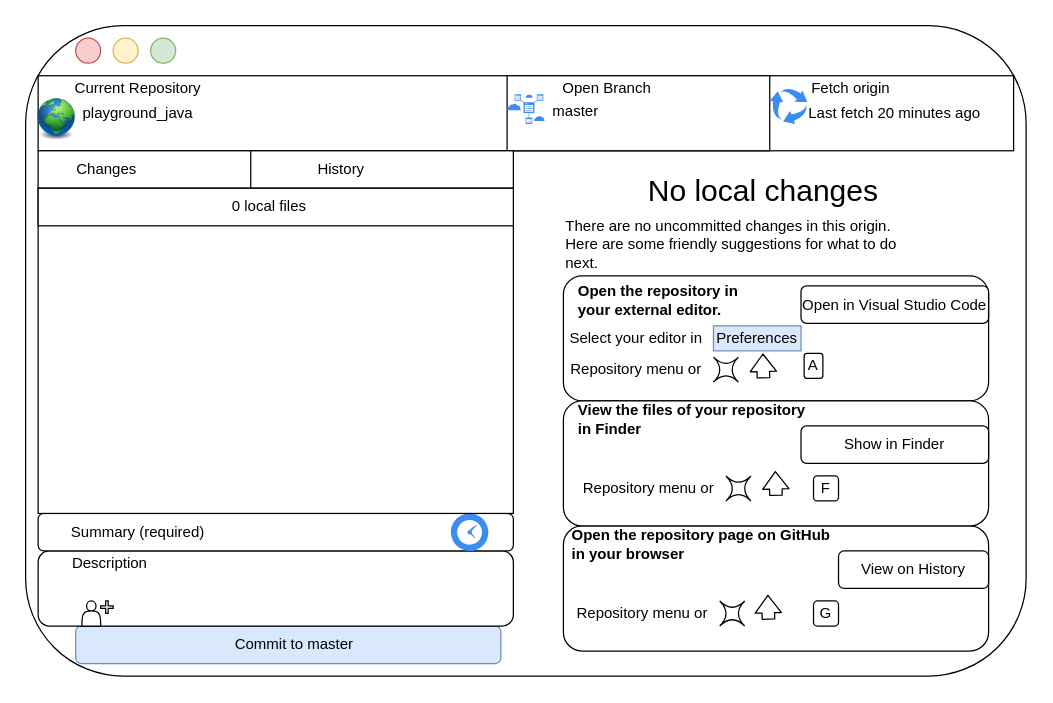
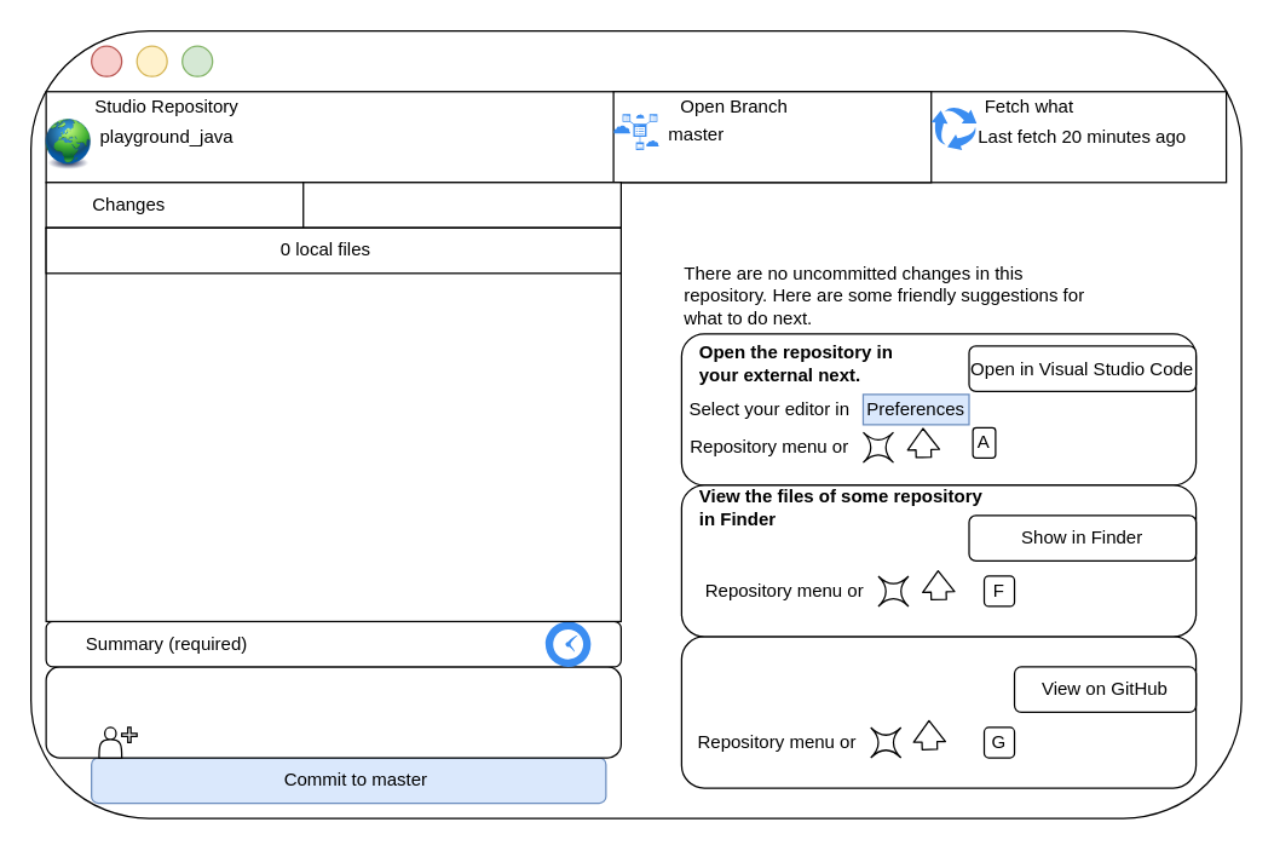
- <mxCell id="7" value="Current Repository" style="text;html=1;strokeColor=none;fillColor=none;align=center;verticalAlign=middle;whiteSpace=wrap;rounded=0;" vertex="1" parent="1"><mxGeometry x="50" y="60" width="120" height="20" as="geometry" /></mxCell>
+ <mxCell id="7" value="Studio Repository" style="text;html=1;strokeColor=none;fillColor=none;align=center;verticalAlign=middle;whiteSpace=wrap;rounded=0;" vertex="1" parent="1"><mxGeometry x="50" y="60" width="120" height="20" as="geometry" /></mxCell>
- <mxCell id="12" value="Fetch origin" style="text;html=1;strokeColor=none;fillColor=none;align=center;verticalAlign=middle;whiteSpace=wrap;rounded=0;" vertex="1" parent="1"><mxGeometry x="640" y="60" width="80" height="20" as="geometry" /></mxCell>
+ <mxCell id="12" value="Fetch what" style="text;html=1;strokeColor=none;fillColor=none;align=center;verticalAlign=middle;whiteSpace=wrap;rounded=0;" vertex="1" parent="1"><mxGeometry x="640" y="60" width="80" height="20" as="geometry" /></mxCell>
- <mxCell id="26" value="History" style="text;html=1;strokeColor=none;fillColor=none;align=center;verticalAlign=middle;whiteSpace=wrap;rounded=0;" vertex="1" parent="1"><mxGeometry x="215" y="125" width="115" height="20" as="geometry" /></mxCell>
- <mxCell id="33" value="No local changes" style="text;html=1;strokeColor=none;fillColor=none;align=center;verticalAlign=middle;whiteSpace=wrap;rounded=0;fontSize=24;" vertex="1" parent="1"><mxGeometry x="440" y="135" width="340" height="35" as="geometry" /></mxCell>
- <mxCell id="34" value="There are no uncommitted changes in this origin. Here are some friendly suggestions for what to do next." style="text;html=1;strokeColor=none;fillColor=none;align=left;verticalAlign=middle;whiteSpace=wrap;rounded=0;fontSize=12;" vertex="1" parent="1"><mxGeometry x="450" y="170" width="280" height="50" as="geometry" /></mxCell>
+ <mxCell id="34" value="There are no uncommitted changes in this repository. Here are some friendly suggestions for what to do next." style="text;html=1;strokeColor=none;fillColor=none;align=left;verticalAlign=middle;whiteSpace=wrap;rounded=0;fontSize=12;" vertex="1" parent="1"><mxGeometry x="450" y="170" width="280" height="50" as="geometry" /></mxCell>
- <mxCell id="36" value="Open the repository in your external editor." style="text;html=1;strokeColor=none;fillColor=none;align=left;verticalAlign=middle;whiteSpace=wrap;rounded=0;fontSize=12;fontStyle=1" vertex="1" parent="1"><mxGeometry x="460" y="225" width="150" height="30" as="geometry" /></mxCell>
+ <mxCell id="36" value="Open the repository in your external next." style="text;html=1;strokeColor=none;fillColor=none;align=left;verticalAlign=middle;whiteSpace=wrap;rounded=0;fontSize=12;fontStyle=1" vertex="1" parent="1"><mxGeometry x="460" y="225" width="150" height="30" as="geometry" /></mxCell>
- <mxCell id="48" value="View the files of your repository in Finder" style="text;html=1;strokeColor=none;fillColor=none;align=left;verticalAlign=middle;whiteSpace=wrap;rounded=0;fontSize=12;fontStyle=1" vertex="1" parent="1"><mxGeometry x="460" y="320" width="190" height="30" as="geometry" /></mxCell>
+ <mxCell id="48" value="View the files of some repository in Finder" style="text;html=1;strokeColor=none;fillColor=none;align=left;verticalAlign=middle;whiteSpace=wrap;rounded=0;fontSize=12;fontStyle=1" vertex="1" parent="1"><mxGeometry x="460" y="320" width="190" height="30" as="geometry" /></mxCell>
- <mxCell id="56" value="Open the repository page on GitHub in your browser" style="text;html=1;strokeColor=none;fillColor=none;align=left;verticalAlign=middle;whiteSpace=wrap;rounded=0;fontSize=12;fontStyle=1" vertex="1" parent="1"><mxGeometry x="455" y="420" width="215" height="30" as="geometry" /></mxCell>
- <mxCell id="23" value="Description" style="text;html=1;strokeColor=none;fillColor=none;align=center;verticalAlign=middle;whiteSpace=wrap;rounded=0;" vertex="1" parent="1"><mxGeometry x="35" y="440" width="105" height="20" as="geometry" /></mxCell>
- <mxCell id="63" value="View on History" style="text;html=1;strokeColor=none;fillColor=none;align=center;verticalAlign=middle;whiteSpace=wrap;rounded=0;fontSize=12;" vertex="1" parent="1"><mxGeometry x="670" y="445" width="120" height="20" as="geometry" /></mxCell>
+ <mxCell id="63" value="View on GitHub" style="text;html=1;strokeColor=none;fillColor=none;align=center;verticalAlign=middle;whiteSpace=wrap;rounded=0;fontSize=12;" vertex="1" parent="1"><mxGeometry x="670" y="445" width="120" height="20" as="geometry" /></mxCell>
